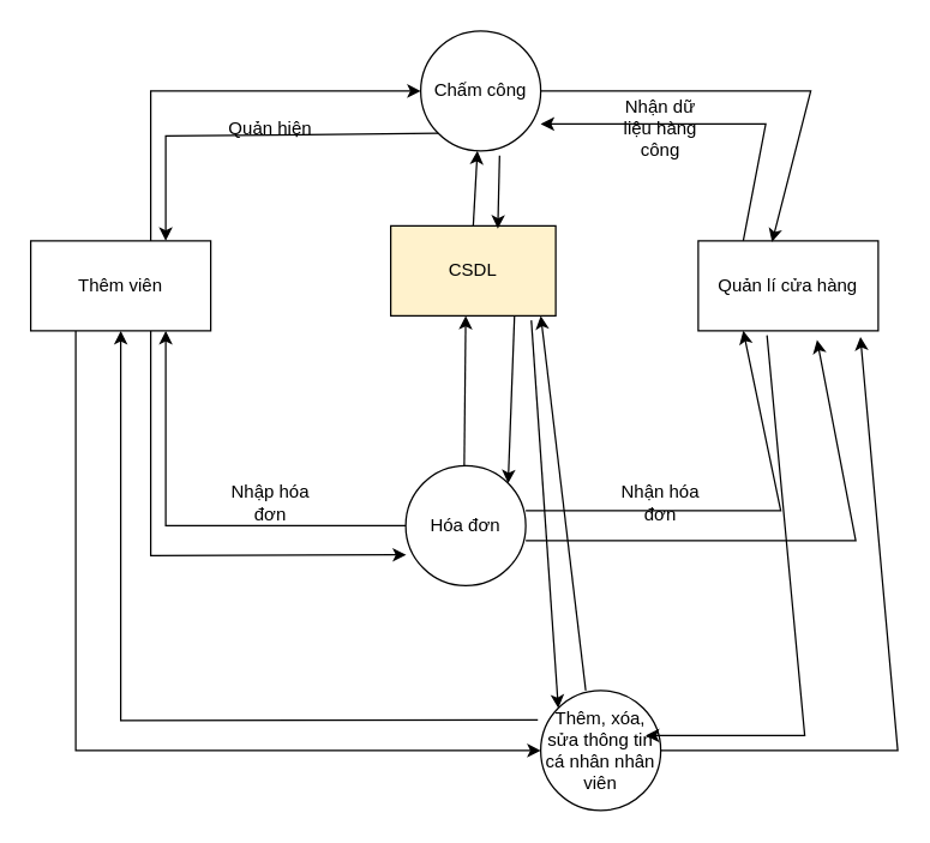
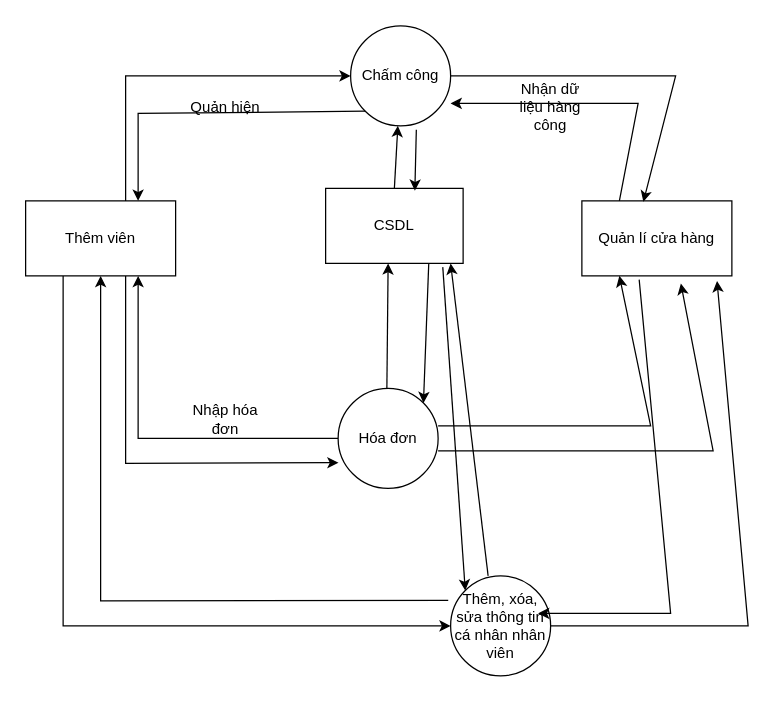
- <mxCell id="7" value="CSDL" style="rounded=0;whiteSpace=wrap;html=1;fillColor=#fff2cc;" vertex="1" parent="1"><mxGeometry x="260" y="150" width="110" height="60" as="geometry" /></mxCell>
+ <mxCell id="7" value="CSDL" style="rounded=0;whiteSpace=wrap;html=1;" vertex="1" parent="1"><mxGeometry x="260" y="150" width="110" height="60" as="geometry" /></mxCell>
- <mxCell id="11" value="Nhận hóa đơn" style="text;html=1;strokeColor=none;fillColor=none;align=center;verticalAlign=middle;whiteSpace=wrap;rounded=0;" vertex="1" parent="1"><mxGeometry x="410" y="320" width="60" height="30" as="geometry" /></mxCell>
